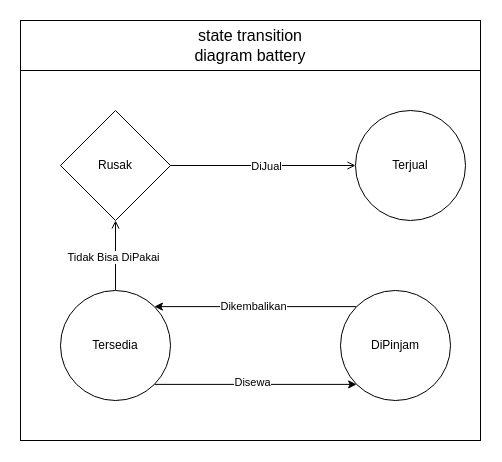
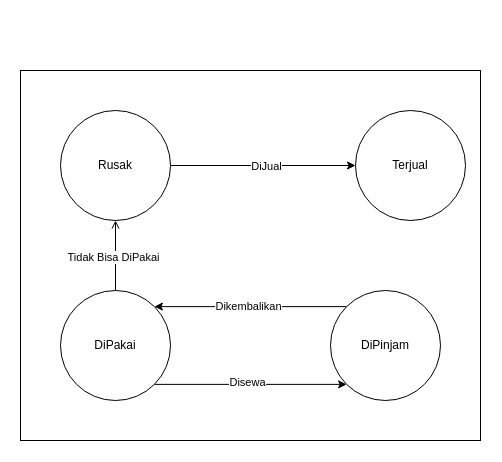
- <mxCell id="15" value="&lt;span style=&quot;font-size:12.0pt;font-family:&lt;br/&gt;&amp;quot;Times New Roman&amp;quot;,serif;mso-fareast-font-family:&amp;quot;Times New Roman&amp;quot;;mso-ansi-language:&lt;br/&gt;EN-US;mso-fareast-language:EN-US;mso-bidi-language:AR-SA&quot; lang=&quot;EN-US&quot;&gt;state transition&lt;br&gt;diagram battery&lt;/span&gt;" style="rounded=0;whiteSpace=wrap;html=1;" vertex="1" parent="1"><mxGeometry x="20" y="20" width="460" height="50" as="geometry" /></mxCell>
- <mxCell id="13" value="Rusak" style="rhombus;whiteSpace=wrap;html=1;aspect=fixed;" vertex="1" parent="1"><mxGeometry x="60" y="110" width="110" height="110" as="geometry" /></mxCell>
+ <mxCell id="13" value="Rusak" style="ellipse;whiteSpace=wrap;html=1;aspect=fixed;" vertex="1" parent="1"><mxGeometry x="60" y="110" width="110" height="110" as="geometry" /></mxCell>
- <mxCell id="11" style="edgeStyle=orthogonalEdgeStyle;rounded=0;orthogonalLoop=1;jettySize=auto;html=1;exitX=1;exitY=0.5;exitDx=0;exitDy=0;entryX=0;entryY=0.5;entryDx=0;entryDy=0;endArrow=open;" edge="1" parent="1" source="13" target="14"><mxGeometry relative="1" as="geometry" /></mxCell>
+ <mxCell id="11" style="edgeStyle=orthogonalEdgeStyle;rounded=0;orthogonalLoop=1;jettySize=auto;html=1;exitX=1;exitY=0.5;exitDx=0;exitDy=0;entryX=0;entryY=0.5;entryDx=0;entryDy=0;" edge="1" parent="1" source="13" target="14"><mxGeometry relative="1" as="geometry" /></mxCell>
- <mxCell id="7" value="Tersedia" style="ellipse;whiteSpace=wrap;html=1;aspect=fixed;" vertex="1" parent="1"><mxGeometry x="60" y="290" width="110" height="110" as="geometry" /></mxCell>
+ <mxCell id="7" value="DiPakai" style="ellipse;whiteSpace=wrap;html=1;aspect=fixed;" vertex="1" parent="1"><mxGeometry x="60" y="290" width="110" height="110" as="geometry" /></mxCell>
- <mxCell id="10" value="DiPinjam" style="ellipse;whiteSpace=wrap;html=1;aspect=fixed;" vertex="1" parent="1"><mxGeometry x="340" y="290" width="110" height="110" as="geometry" /></mxCell>
+ <mxCell id="10" value="DiPinjam" style="ellipse;whiteSpace=wrap;html=1;aspect=fixed;" vertex="1" parent="1"><mxGeometry x="330" y="290" width="110" height="110" as="geometry" /></mxCell>
